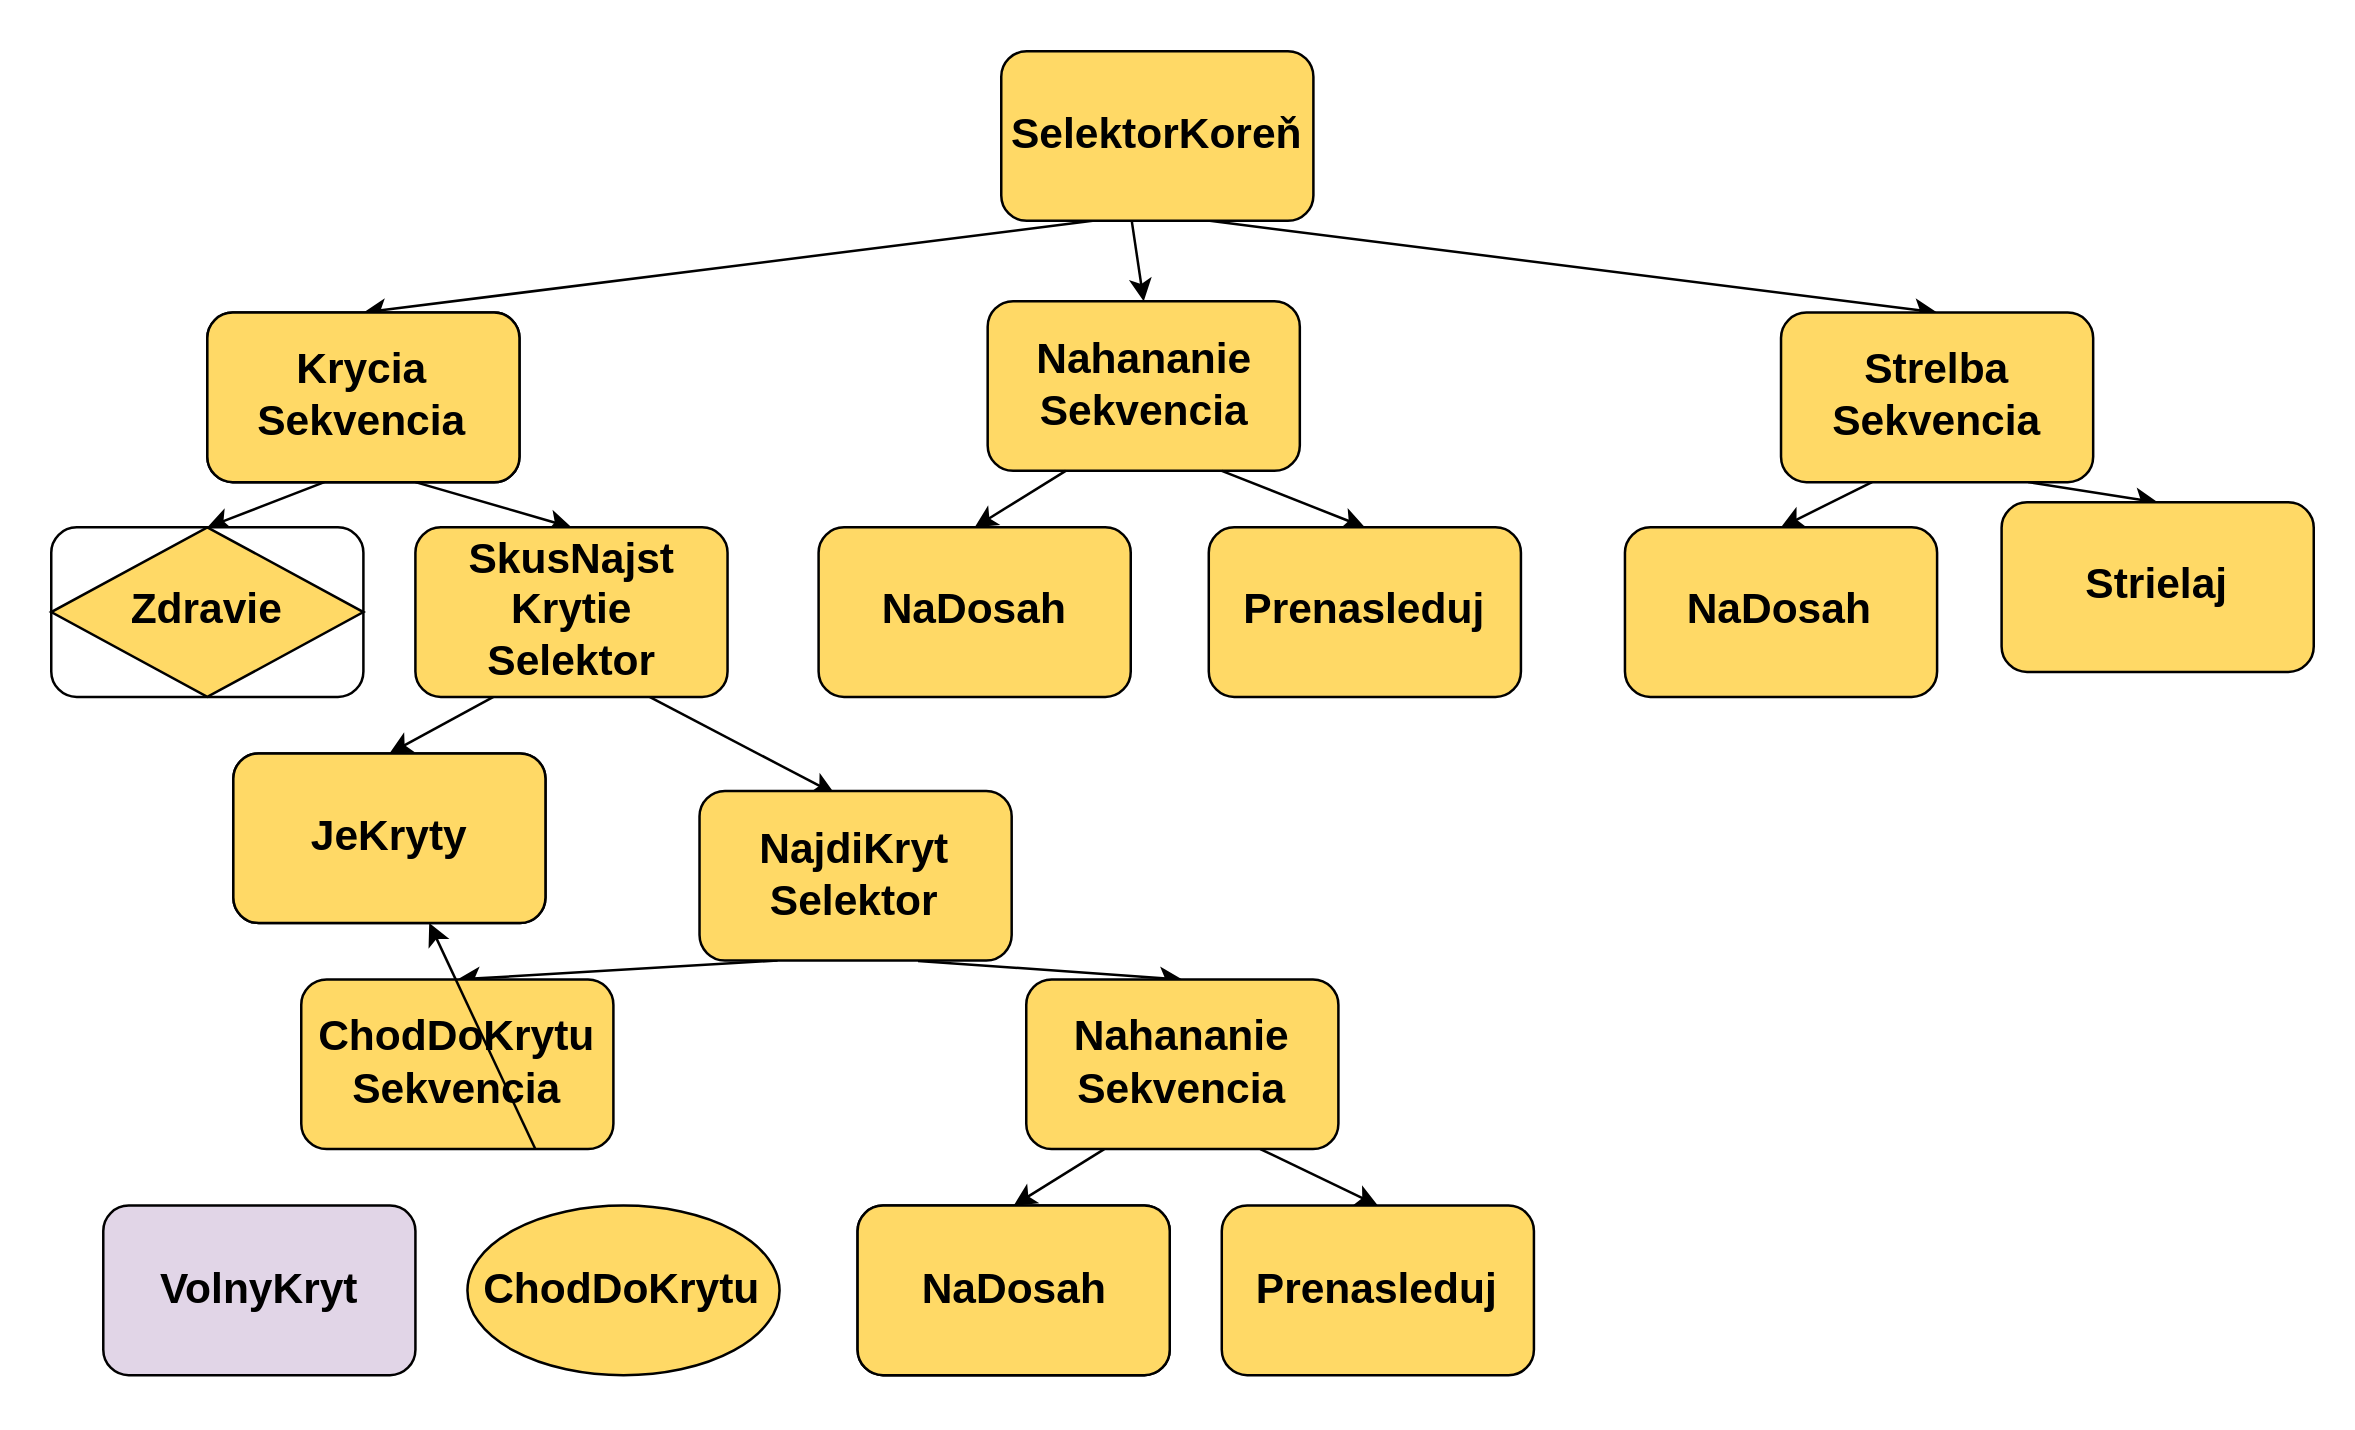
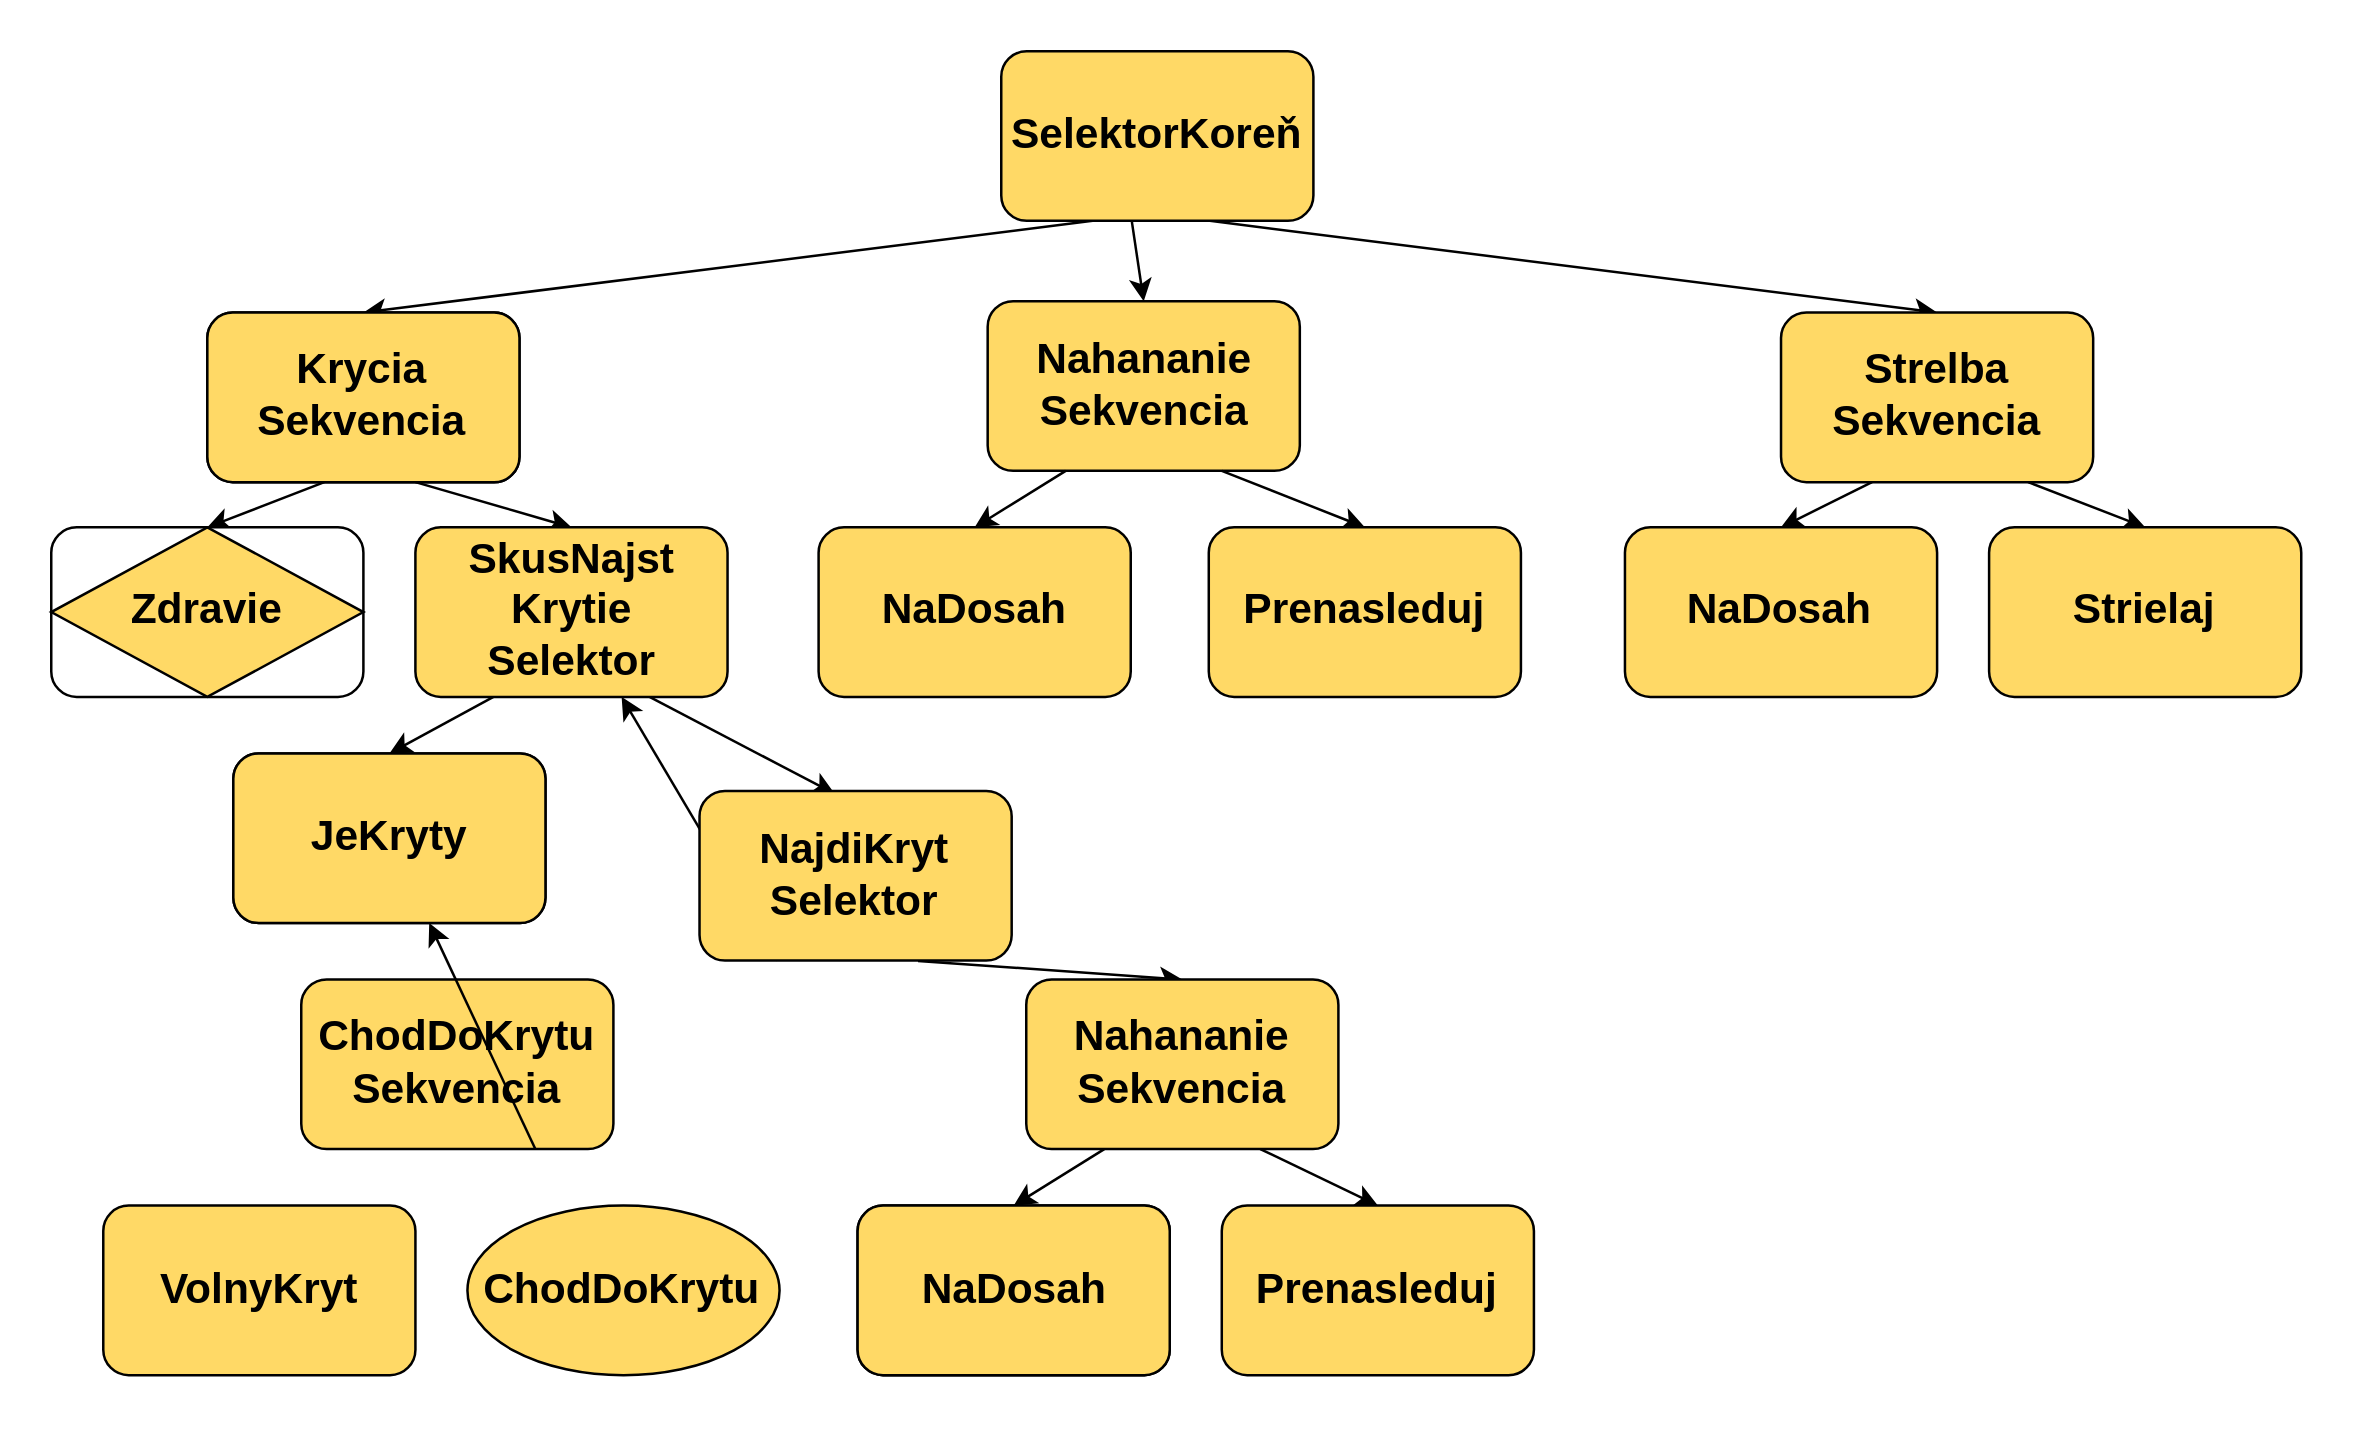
- <mxCell id="27" value="Strielaj" style="rounded=1;whiteSpace=wrap;html=1;fontSize=17;fontStyle=1;fillColor=#FFD966;" parent="1" vertex="1"><mxGeometry x="800.145" y="200.44" width="124.855" height="67.826" as="geometry" /></mxCell>
+ <mxCell id="27" value="Strielaj" style="rounded=1;whiteSpace=wrap;html=1;fontSize=17;fontStyle=1;fillColor=#FFD966;" parent="1" vertex="1"><mxGeometry x="795.145" y="210.44" width="124.855" height="67.826" as="geometry" /></mxCell>
- <mxCell id="2" value="" style="endArrow=classic;html=1;rounded=0;entryX=0.5;entryY=0;entryDx=0;entryDy=0;exitX=0.25;exitY=1;exitDx=0;exitDy=0;fontSize=17;fontStyle=1" parent="1" source="33" target="10" edge="1"><mxGeometry width="50" height="50" relative="1" as="geometry"><mxPoint x="285.318" y="373.222" as="sourcePoint" /><mxPoint x="222.89" y="425.222" as="targetPoint" /></mxGeometry></mxCell>
+ <mxCell id="2" value="" style="endArrow=classic;html=1;rounded=0;exitX=0.25;exitY=1;exitDx=0;exitDy=0;fontSize=17;fontStyle=1;" parent="1" source="33" target="31" edge="1"><mxGeometry width="50" height="50" relative="1" as="geometry"><mxPoint x="285.318" y="373.222" as="sourcePoint" /><mxPoint x="222.89" y="425.222" as="targetPoint" /></mxGeometry></mxCell>
- <mxCell id="12" value="VolnyKryt" style="rounded=1;whiteSpace=wrap;html=1;fontSize=17;fontStyle=1;fillColor=#e1d5e7;" parent="1" vertex="1"><mxGeometry x="40.809" y="481.744" width="124.855" height="67.826" as="geometry" /></mxCell>
+ <mxCell id="12" value="VolnyKryt" style="rounded=1;whiteSpace=wrap;html=1;fontSize=17;fontStyle=1;fillColor=#FFD966;" parent="1" vertex="1"><mxGeometry x="40.809" y="481.744" width="124.855" height="67.826" as="geometry" /></mxCell>
